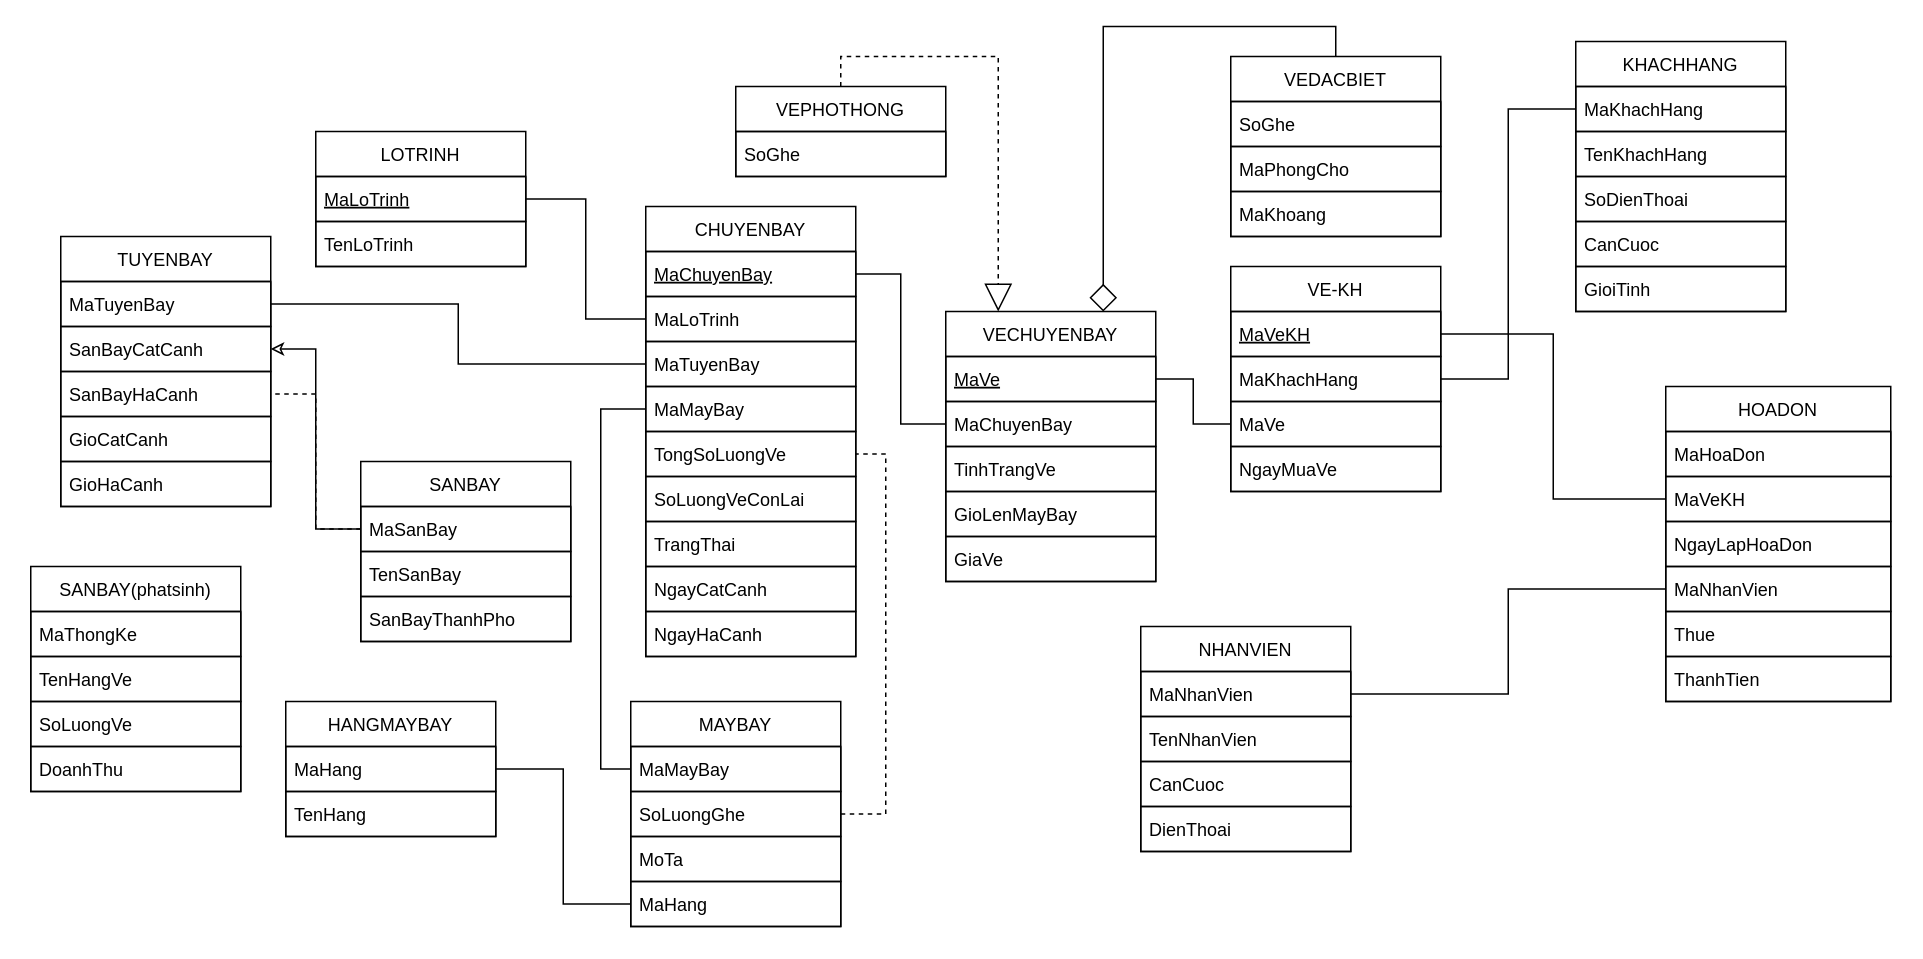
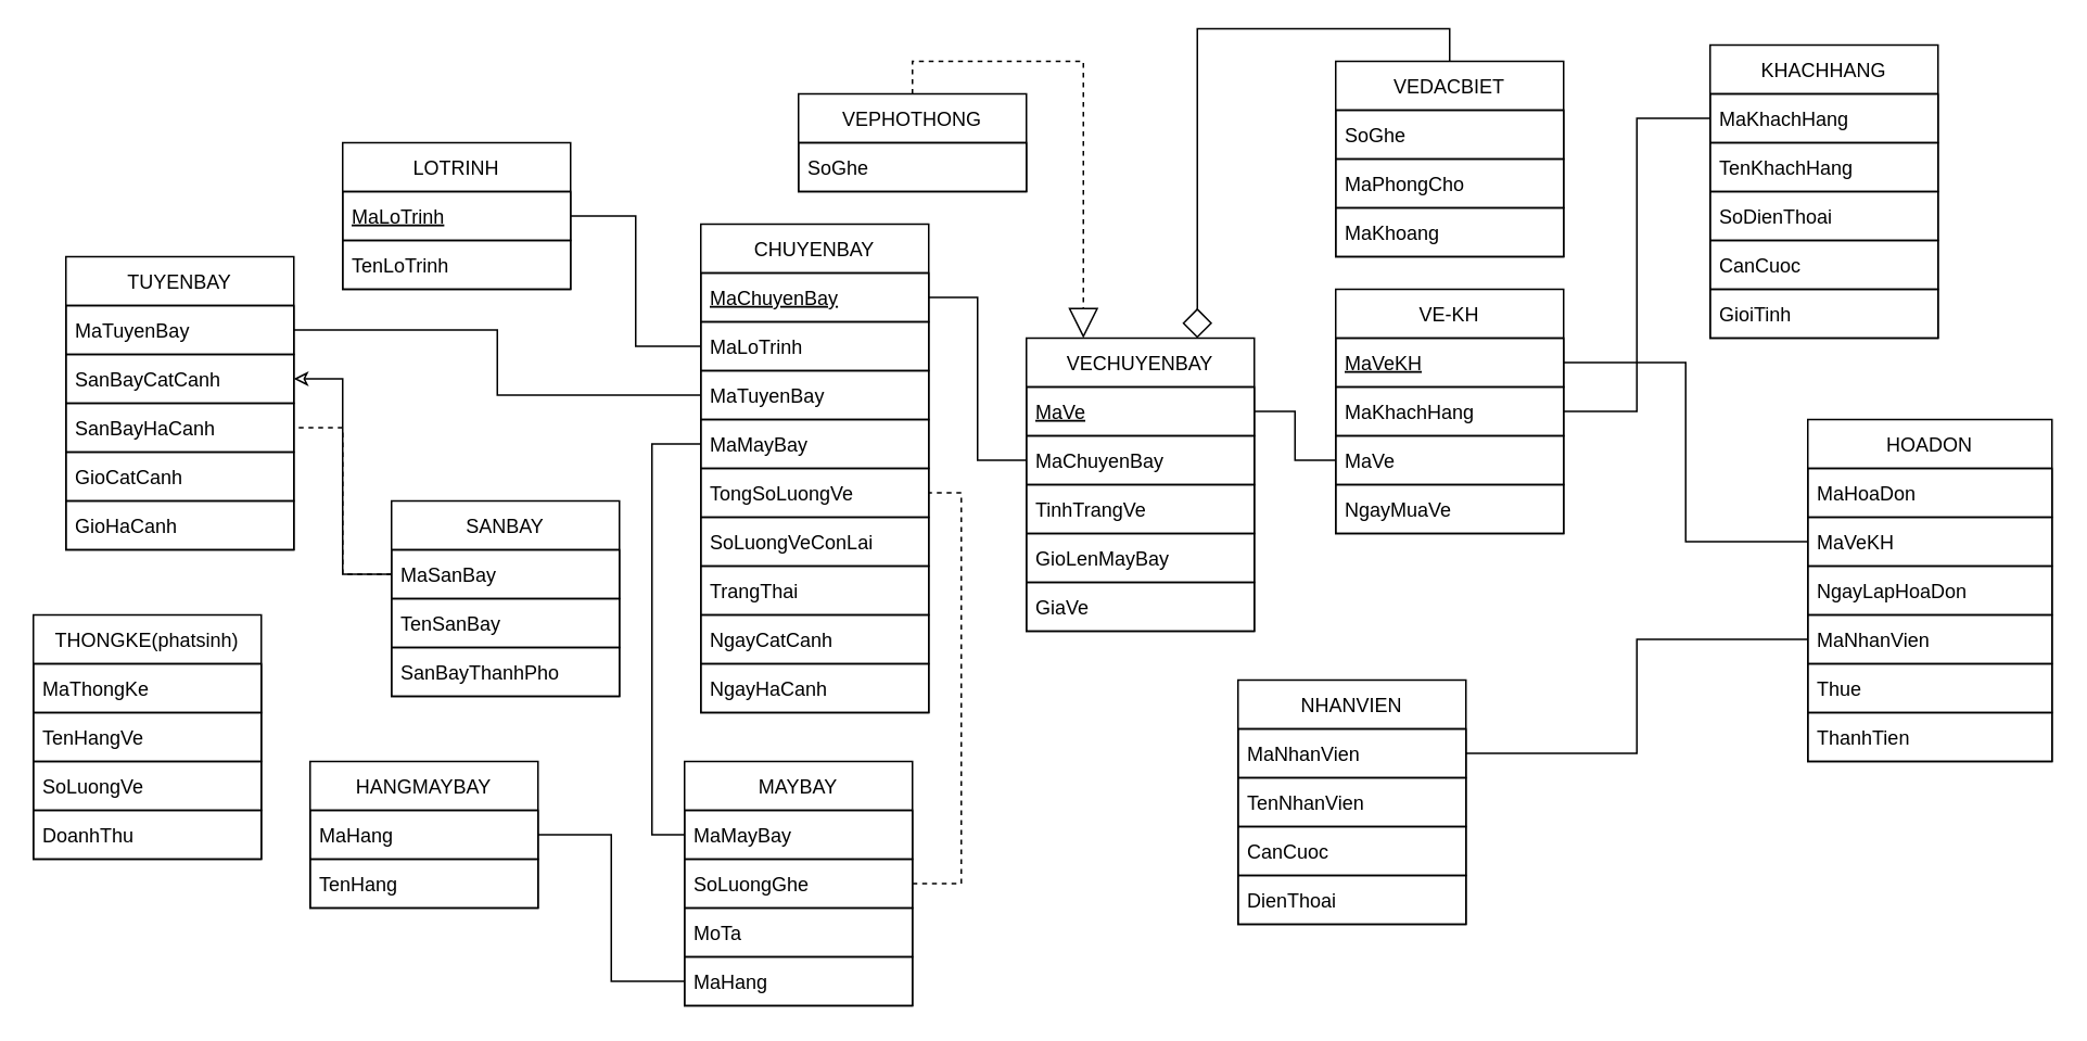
- <mxCell id="39" value="SANBAY(phatsinh)" style="swimlane;fontStyle=0;childLayout=stackLayout;horizontal=1;startSize=30;horizontalStack=0;resizeParent=1;resizeParentMax=0;resizeLast=0;collapsible=1;marginBottom=0;strokeColor=default;shadow=0;comic=0;" parent="1" vertex="1"><mxGeometry x="20" y="370" width="140" height="150" as="geometry" /></mxCell>
+ <mxCell id="39" value="THONGKE(phatsinh)" style="swimlane;fontStyle=0;childLayout=stackLayout;horizontal=1;startSize=30;horizontalStack=0;resizeParent=1;resizeParentMax=0;resizeLast=0;collapsible=1;marginBottom=0;strokeColor=default;shadow=0;comic=0;" parent="1" vertex="1"><mxGeometry x="20" y="370" width="140" height="150" as="geometry" /></mxCell>
